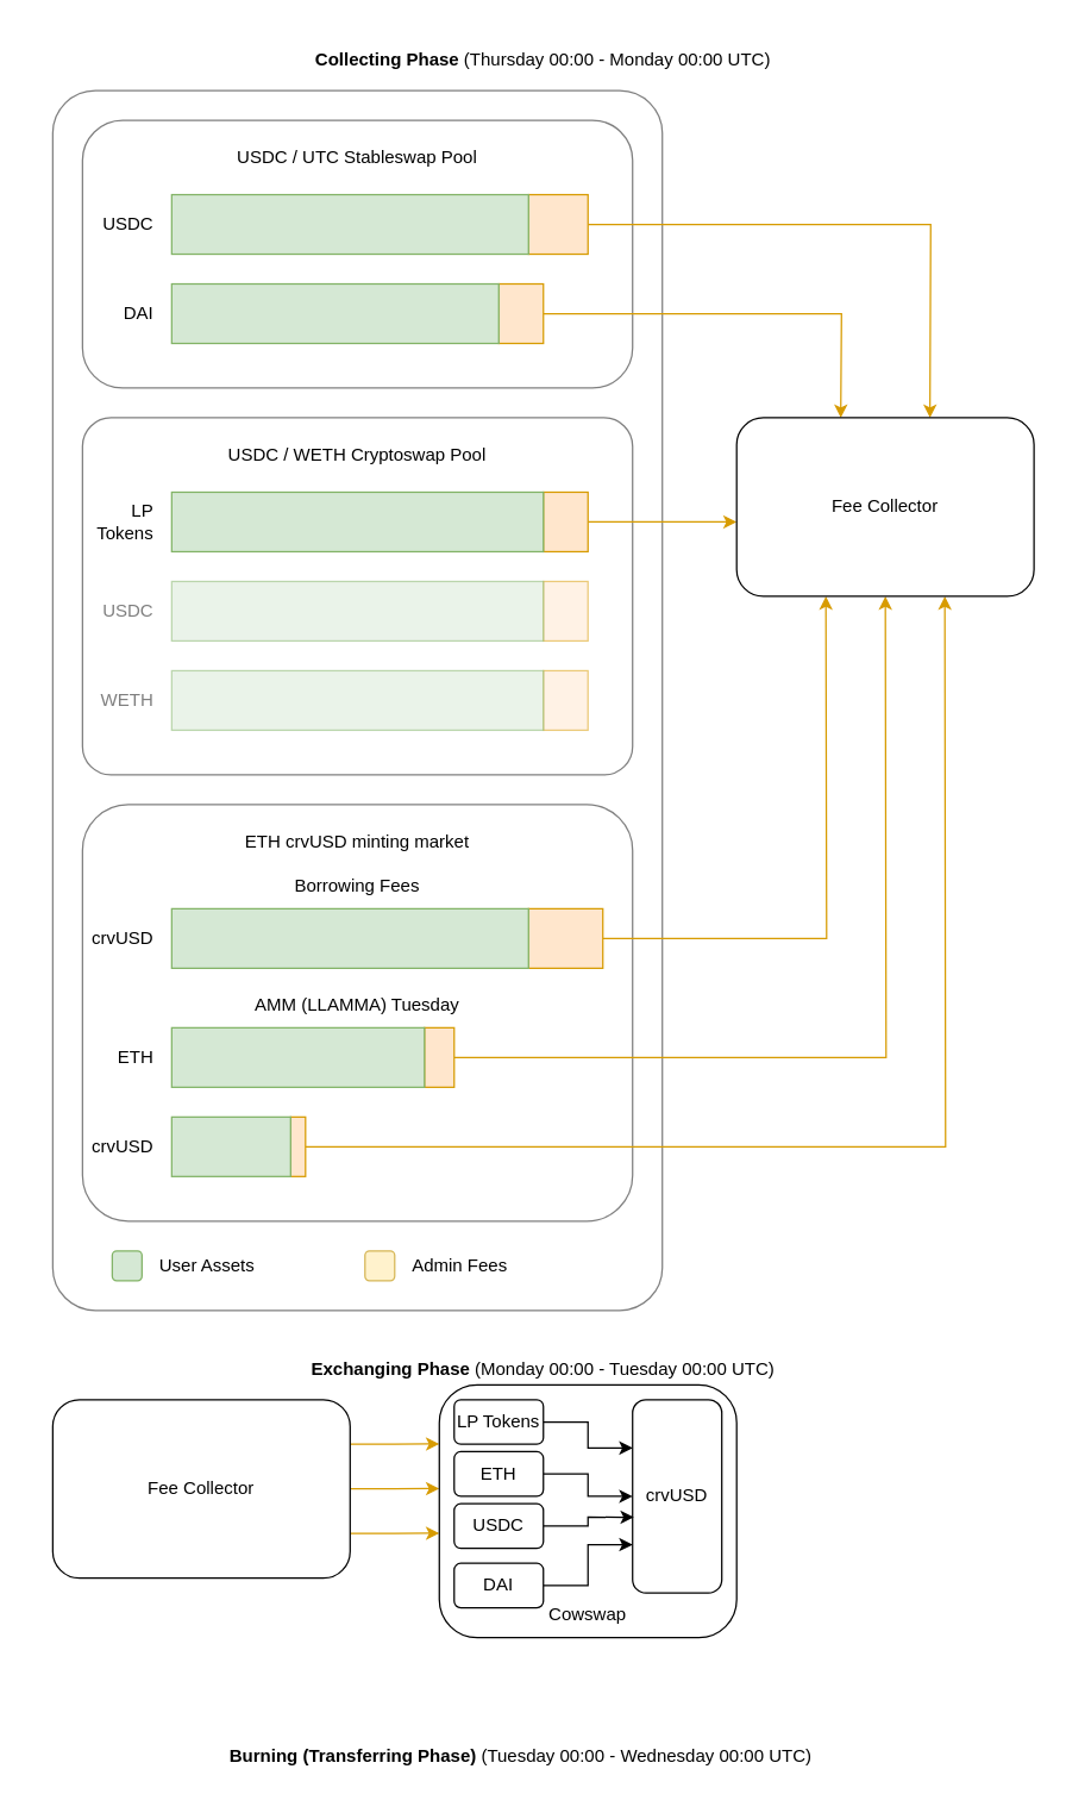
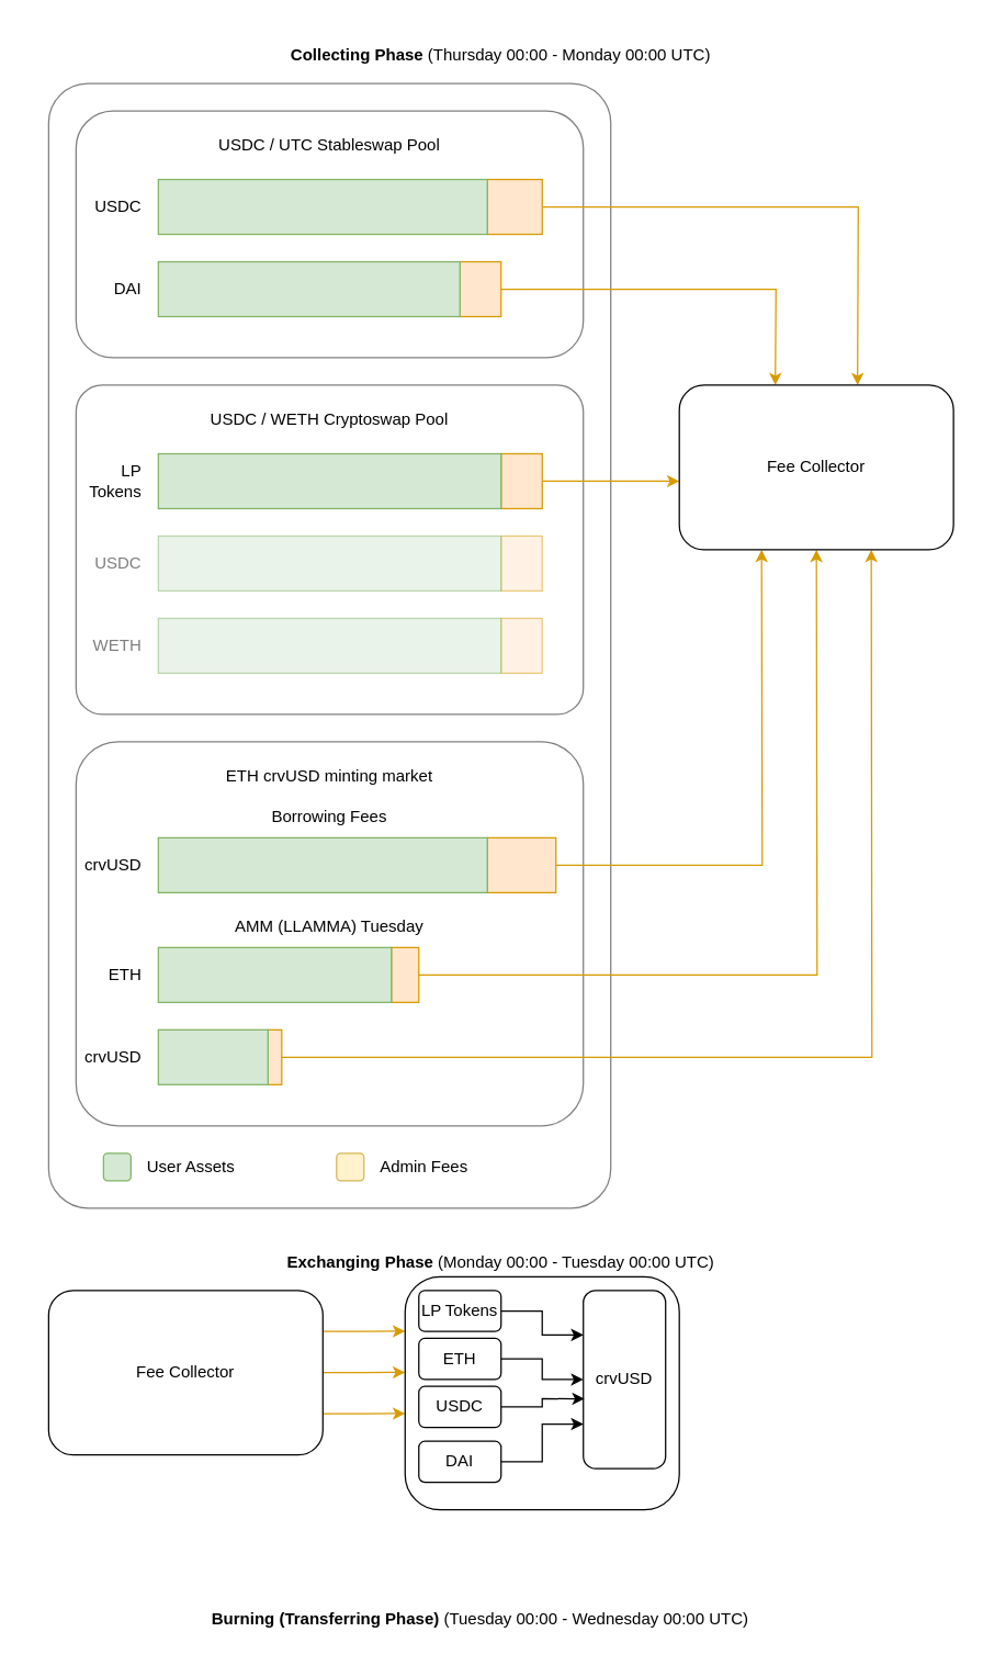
- <mxCell id="53" value="Cowswap" style="text;html=1;strokeColor=none;fillColor=none;align=center;verticalAlign=middle;whiteSpace=wrap;rounded=0;" vertex="1" parent="1"><mxGeometry x="365" y="1070" width="60" height="30" as="geometry" /></mxCell>
